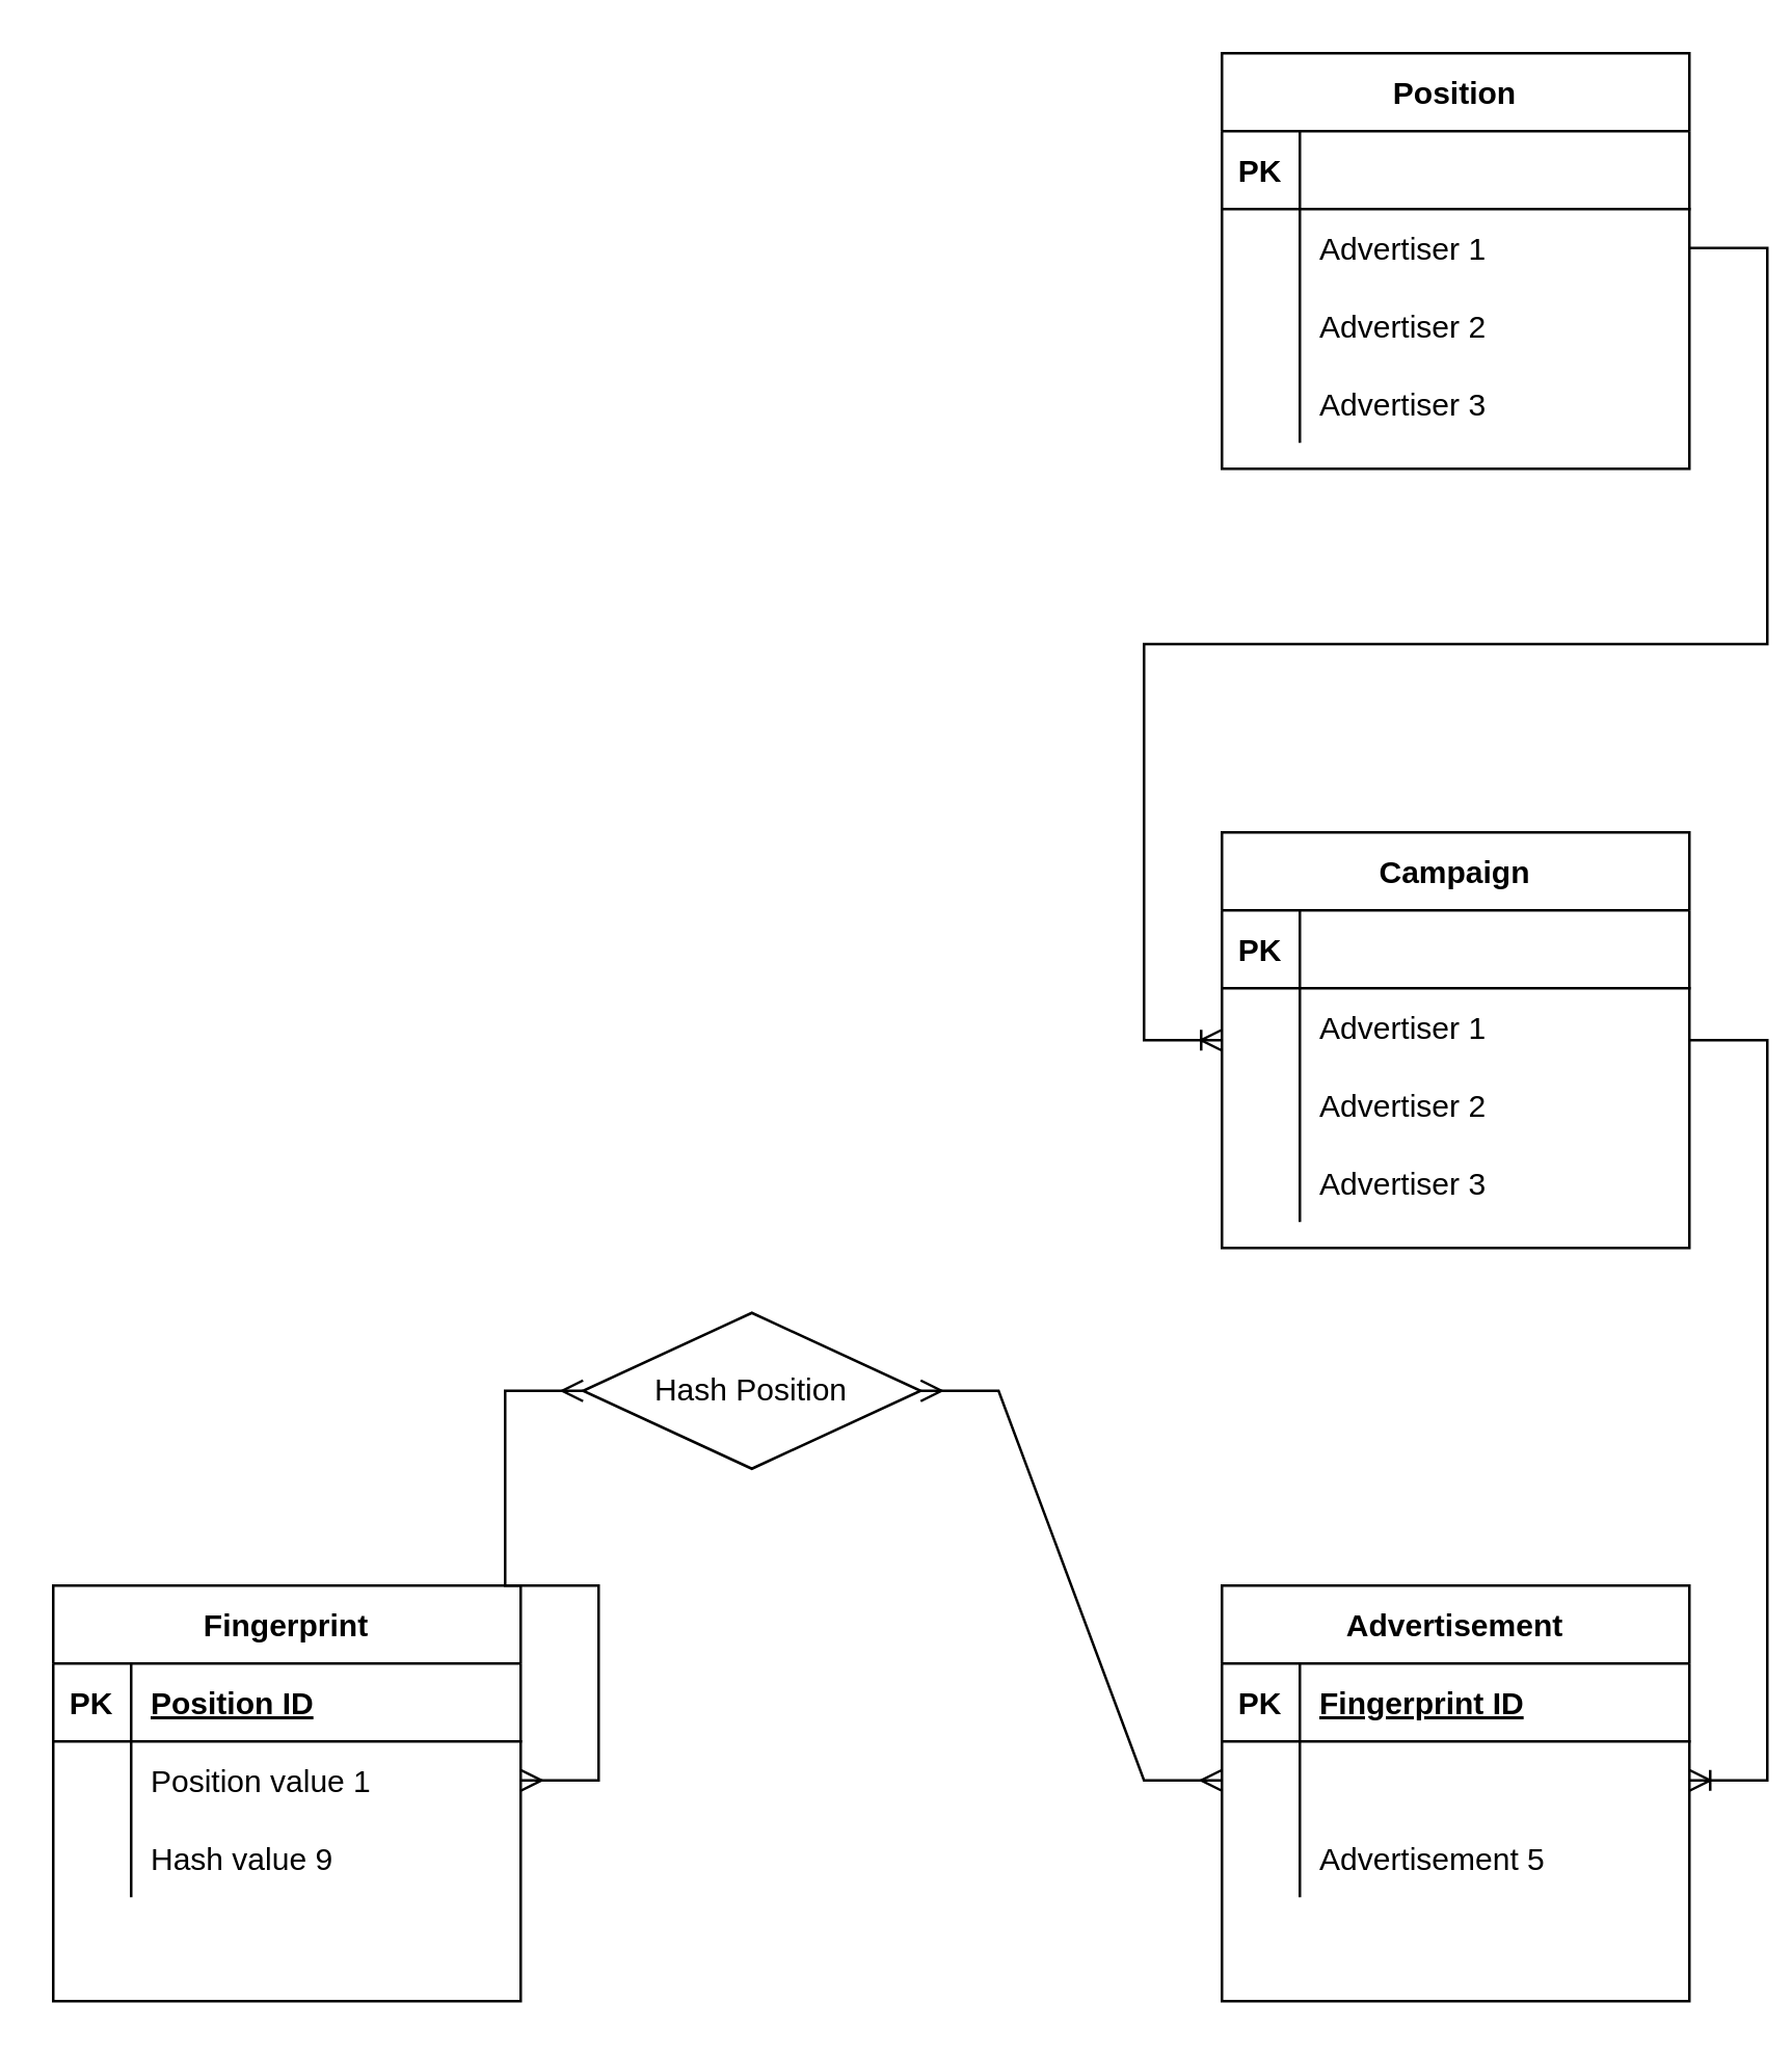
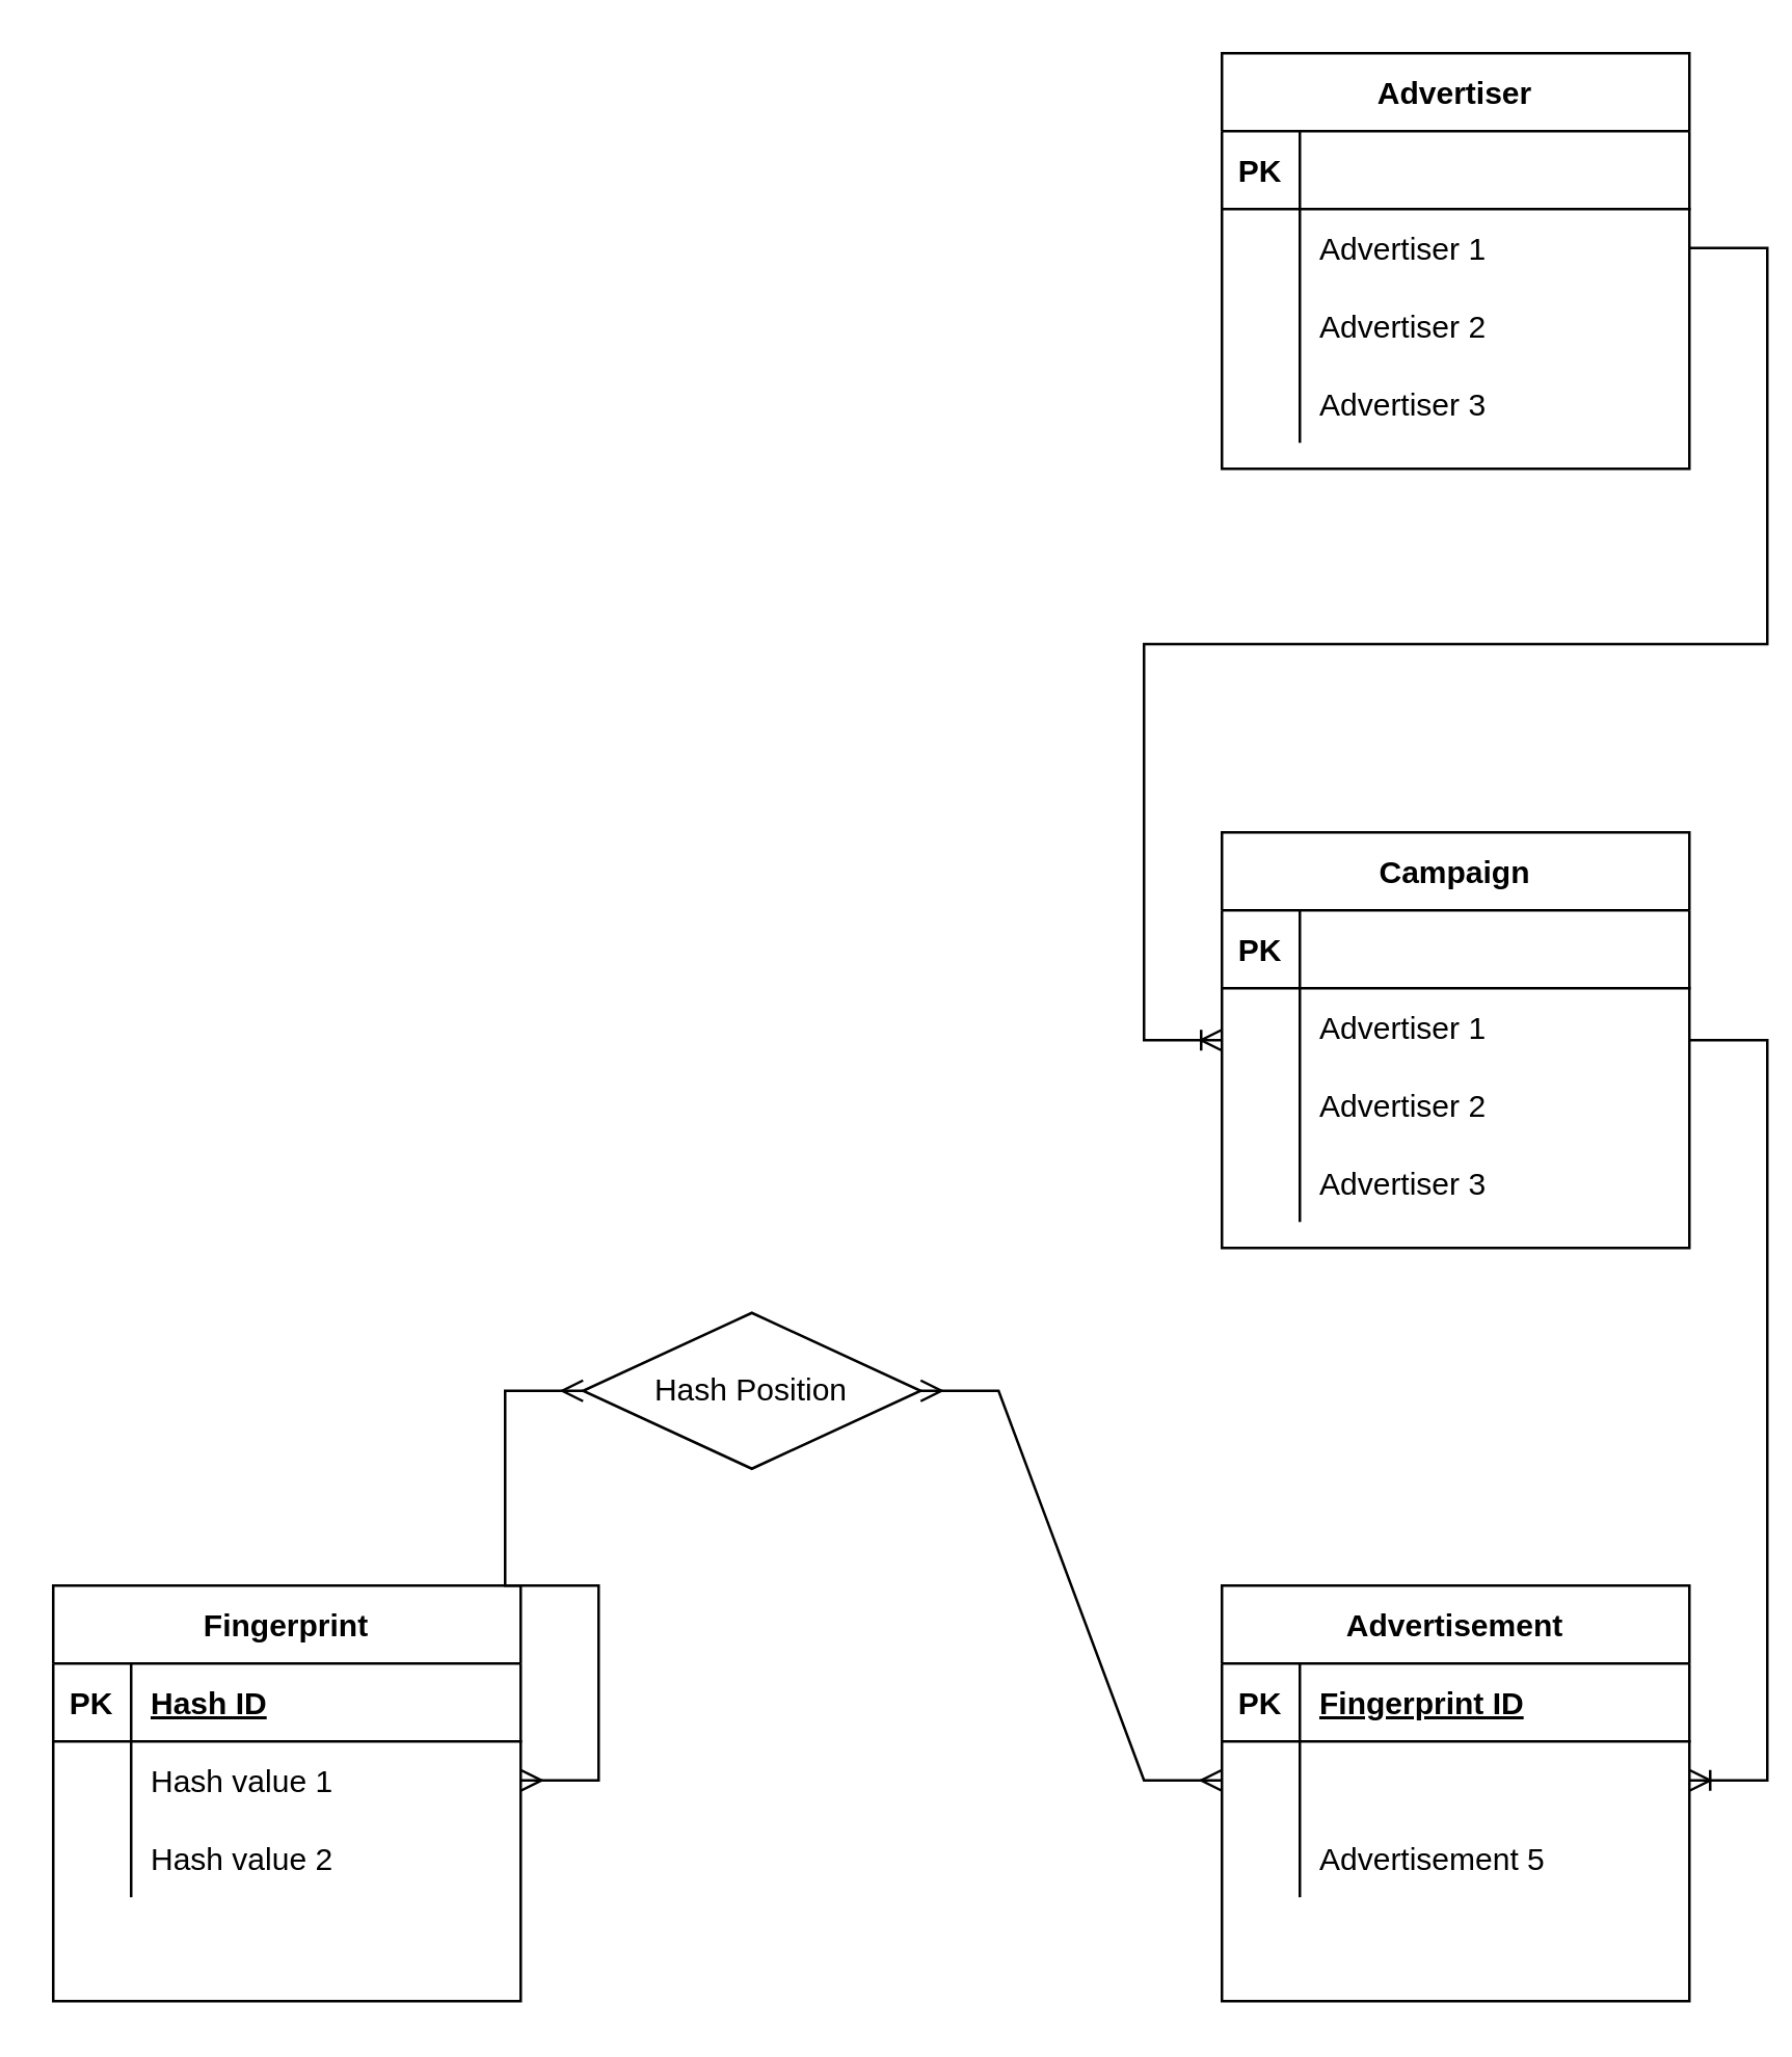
- <mxCell id="28" value="Position" style="shape=table;startSize=30;container=1;collapsible=1;childLayout=tableLayout;fixedRows=1;rowLines=0;fontStyle=1;align=center;resizeLast=1;" vertex="1" parent="1"><mxGeometry x="470" y="20" width="180" height="160" as="geometry" /></mxCell>
+ <mxCell id="28" value="Advertiser" style="shape=table;startSize=30;container=1;collapsible=1;childLayout=tableLayout;fixedRows=1;rowLines=0;fontStyle=1;align=center;resizeLast=1;" vertex="1" parent="1"><mxGeometry x="470" y="20" width="180" height="160" as="geometry" /></mxCell>
- <mxCell id="16" value="Position ID" style="shape=partialRectangle;connectable=0;fillColor=none;top=0;left=0;bottom=0;right=0;align=left;spacingLeft=6;fontStyle=5;overflow=hidden;" vertex="1" parent="14"><mxGeometry x="30" width="150" height="30" as="geometry" /></mxCell>
+ <mxCell id="16" value="Hash ID" style="shape=partialRectangle;connectable=0;fillColor=none;top=0;left=0;bottom=0;right=0;align=left;spacingLeft=6;fontStyle=5;overflow=hidden;" vertex="1" parent="14"><mxGeometry x="30" width="150" height="30" as="geometry" /></mxCell>
- <mxCell id="19" value="Position value 1" style="shape=partialRectangle;connectable=0;fillColor=none;top=0;left=0;bottom=0;right=0;align=left;spacingLeft=6;overflow=hidden;" vertex="1" parent="17"><mxGeometry x="30" width="150" height="30" as="geometry" /></mxCell>
+ <mxCell id="19" value="Hash value 1" style="shape=partialRectangle;connectable=0;fillColor=none;top=0;left=0;bottom=0;right=0;align=left;spacingLeft=6;overflow=hidden;" vertex="1" parent="17"><mxGeometry x="30" width="150" height="30" as="geometry" /></mxCell>
- <mxCell id="22" value="Hash value 9" style="shape=partialRectangle;connectable=0;fillColor=none;top=0;left=0;bottom=0;right=0;align=left;spacingLeft=6;overflow=hidden;" vertex="1" parent="20"><mxGeometry x="30" width="150" height="30" as="geometry" /></mxCell>
+ <mxCell id="22" value="Hash value 2" style="shape=partialRectangle;connectable=0;fillColor=none;top=0;left=0;bottom=0;right=0;align=left;spacingLeft=6;overflow=hidden;" vertex="1" parent="20"><mxGeometry x="30" width="150" height="30" as="geometry" /></mxCell>
